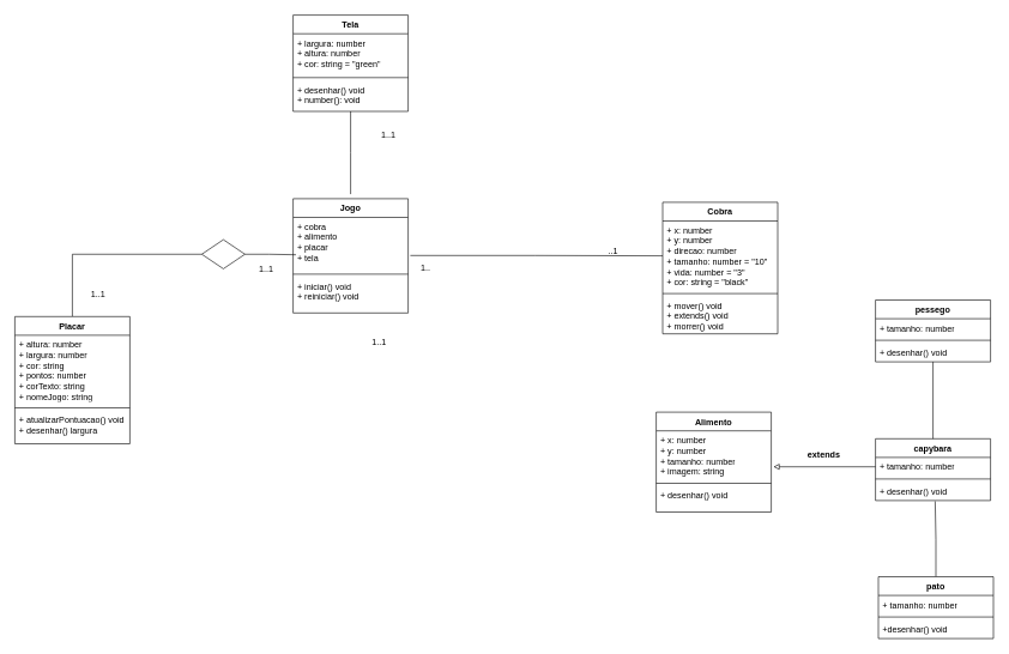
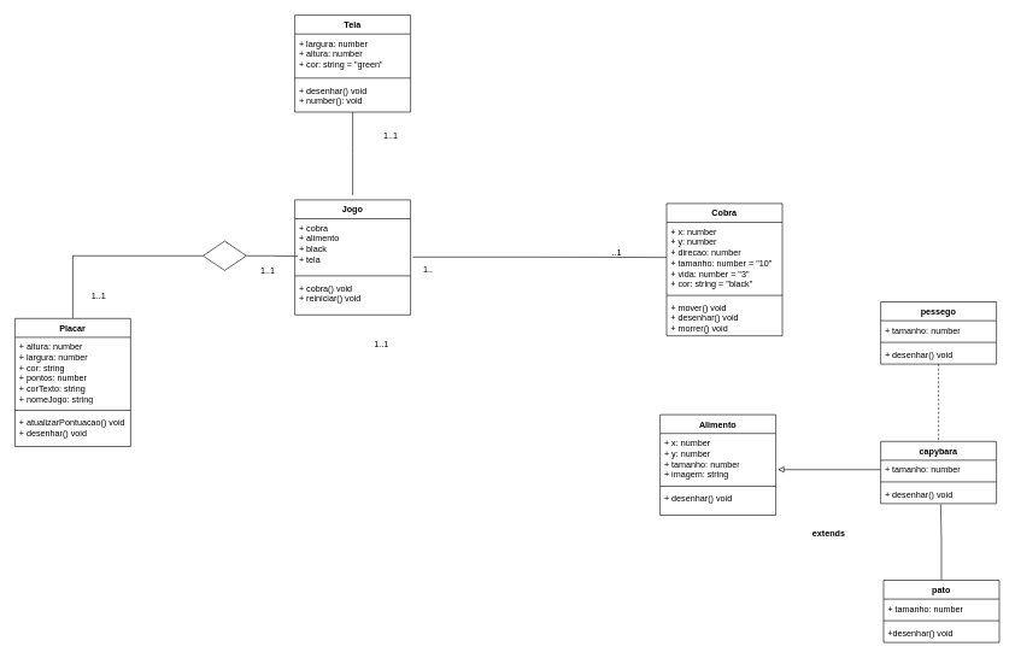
- <mxCell id="8" value="+ cobra&lt;div&gt;+ alimento&lt;/div&gt;&lt;div&gt;+ placar&lt;/div&gt;&lt;div&gt;+ tela&lt;/div&gt;" style="text;strokeColor=none;fillColor=none;align=left;verticalAlign=top;spacingLeft=4;spacingRight=4;overflow=hidden;rotatable=0;points=[[0,0.5],[1,0.5]];portConstraint=eastwest;whiteSpace=wrap;html=1;" vertex="1" parent="7"><mxGeometry y="26" width="160" height="75" as="geometry" /></mxCell>
+ <mxCell id="8" value="+ cobra&lt;div&gt;+ alimento&lt;/div&gt;&lt;div&gt;+ black&lt;/div&gt;&lt;div&gt;+ tela&lt;/div&gt;" style="text;strokeColor=none;fillColor=none;align=left;verticalAlign=top;spacingLeft=4;spacingRight=4;overflow=hidden;rotatable=0;points=[[0,0.5],[1,0.5]];portConstraint=eastwest;whiteSpace=wrap;html=1;" vertex="1" parent="7"><mxGeometry y="26" width="160" height="75" as="geometry" /></mxCell>
- <mxCell id="10" value="+ iniciar() void&lt;div&gt;+ reiniciar() void&lt;/div&gt;" style="text;strokeColor=none;fillColor=none;align=left;verticalAlign=top;spacingLeft=4;spacingRight=4;overflow=hidden;rotatable=0;points=[[0,0.5],[1,0.5]];portConstraint=eastwest;whiteSpace=wrap;html=1;" vertex="1" parent="7"><mxGeometry y="109" width="160" height="50" as="geometry" /></mxCell>
+ <mxCell id="10" value="+ cobra() void&lt;div&gt;+ reiniciar() void&lt;/div&gt;" style="text;strokeColor=none;fillColor=none;align=left;verticalAlign=top;spacingLeft=4;spacingRight=4;overflow=hidden;rotatable=0;points=[[0,0.5],[1,0.5]];portConstraint=eastwest;whiteSpace=wrap;html=1;" vertex="1" parent="7"><mxGeometry y="109" width="160" height="50" as="geometry" /></mxCell>
- <mxCell id="5" value="+ mover() void&lt;div&gt;+ extends() void&lt;/div&gt;&lt;div&gt;+ morrer() void&lt;/div&gt;" style="text;strokeColor=none;fillColor=none;align=left;verticalAlign=top;spacingLeft=4;spacingRight=4;overflow=hidden;rotatable=0;points=[[0,0.5],[1,0.5]];portConstraint=eastwest;whiteSpace=wrap;html=1;" vertex="1" parent="2"><mxGeometry y="131" width="160" height="52" as="geometry" /></mxCell>
+ <mxCell id="5" value="+ mover() void&lt;div&gt;+ desenhar() void&lt;/div&gt;&lt;div&gt;+ morrer() void&lt;/div&gt;" style="text;strokeColor=none;fillColor=none;align=left;verticalAlign=top;spacingLeft=4;spacingRight=4;overflow=hidden;rotatable=0;points=[[0,0.5],[1,0.5]];portConstraint=eastwest;whiteSpace=wrap;html=1;" vertex="1" parent="2"><mxGeometry y="131" width="160" height="52" as="geometry" /></mxCell>
- <mxCell id="37" style="edgeStyle=orthogonalEdgeStyle;rounded=0;orthogonalLoop=1;jettySize=auto;html=1;endArrow=none;endFill=0;" edge="1" parent="1" source="38" target="33"><mxGeometry relative="1" as="geometry" /></mxCell>
+ <mxCell id="37" style="edgeStyle=orthogonalEdgeStyle;rounded=0;orthogonalLoop=1;jettySize=auto;html=1;endArrow=none;endFill=0;dashed=1;" edge="1" parent="1" source="38" target="33"><mxGeometry relative="1" as="geometry" /></mxCell>
- <mxCell id="18" value="+ atualizarPontuacao() void&lt;div&gt;+ desenhar() largura&lt;/div&gt;" style="text;strokeColor=none;fillColor=none;align=left;verticalAlign=top;spacingLeft=4;spacingRight=4;overflow=hidden;rotatable=0;points=[[0,0.5],[1,0.5]];portConstraint=eastwest;whiteSpace=wrap;html=1;" vertex="1" parent="15"><mxGeometry y="131" width="160" height="46" as="geometry" /></mxCell>
+ <mxCell id="18" value="+ atualizarPontuacao() void&lt;div&gt;+ desenhar() void&lt;/div&gt;" style="text;strokeColor=none;fillColor=none;align=left;verticalAlign=top;spacingLeft=4;spacingRight=4;overflow=hidden;rotatable=0;points=[[0,0.5],[1,0.5]];portConstraint=eastwest;whiteSpace=wrap;html=1;" vertex="1" parent="15"><mxGeometry y="131" width="160" height="46" as="geometry" /></mxCell>
- <mxCell id="48" value="extends" style="text;align=center;fontStyle=1;verticalAlign=middle;spacingLeft=3;spacingRight=3;strokeColor=none;rotatable=0;points=[[0,0.5],[1,0.5]];portConstraint=eastwest;html=1;" vertex="1" parent="1"><mxGeometry x="1105" y="620" width="80" height="26" as="geometry" /></mxCell>
+ <mxCell id="48" value="extends" style="text;align=center;fontStyle=1;verticalAlign=middle;spacingLeft=3;spacingRight=3;strokeColor=none;rotatable=0;points=[[0,0.5],[1,0.5]];portConstraint=eastwest;html=1;" vertex="1" parent="1"><mxGeometry x="1105" y="725" width="80" height="26" as="geometry" /></mxCell>
